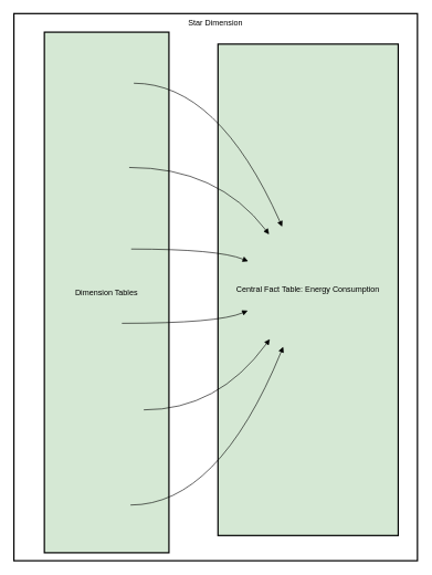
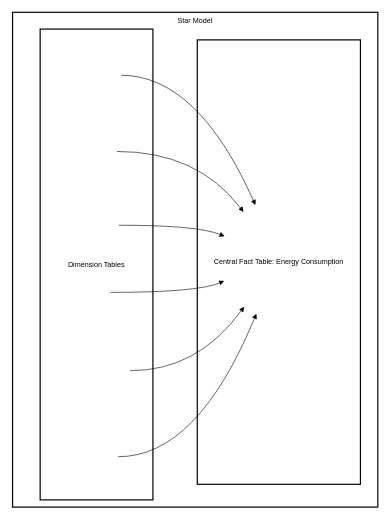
- <mxCell id="2" value="Star Dimension" style="whiteSpace=wrap;strokeWidth=2;verticalAlign=top;" vertex="1" parent="1"><mxGeometry x="20" y="20" width="609" height="825" as="geometry" /></mxCell>
+ <mxCell id="2" value="Star Model" style="whiteSpace=wrap;strokeWidth=2;verticalAlign=top;" vertex="1" parent="1"><mxGeometry x="20" y="20" width="609" height="825" as="geometry" /></mxCell>
- <mxCell id="4" value="Central Fact Table: Energy Consumption" style="whiteSpace=wrap;strokeWidth=2;fillColor=#d5e8d4;" vertex="1" parent="2"><mxGeometry x="308" y="46" width="272" height="741" as="geometry" /></mxCell>
+ <mxCell id="4" value="Central Fact Table: Energy Consumption" style="whiteSpace=wrap;strokeWidth=2;" vertex="1" parent="2"><mxGeometry x="308" y="46" width="272" height="741" as="geometry" /></mxCell>
- <mxCell id="11" value="Dimension Tables" style="whiteSpace=wrap;strokeWidth=2;fillColor=#d5e8d4;" vertex="1" parent="2"><mxGeometry x="46" y="28" width="188" height="785" as="geometry" /></mxCell>
+ <mxCell id="11" value="Dimension Tables" style="whiteSpace=wrap;strokeWidth=2;" vertex="1" parent="2"><mxGeometry x="46" y="28" width="188" height="785" as="geometry" /></mxCell>
